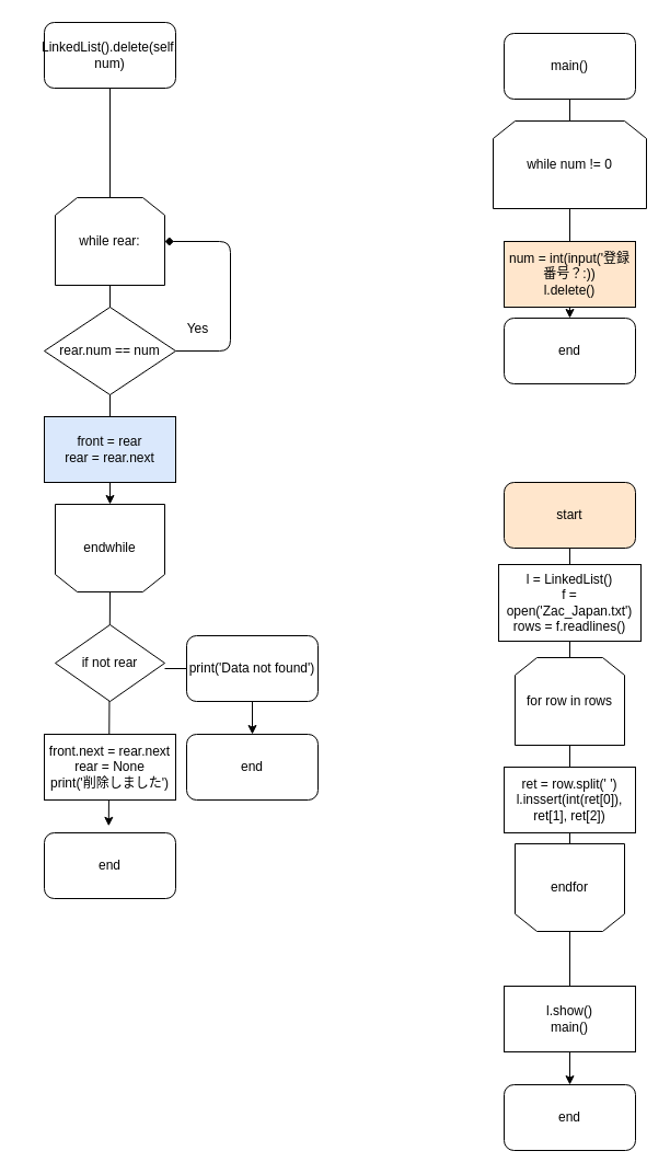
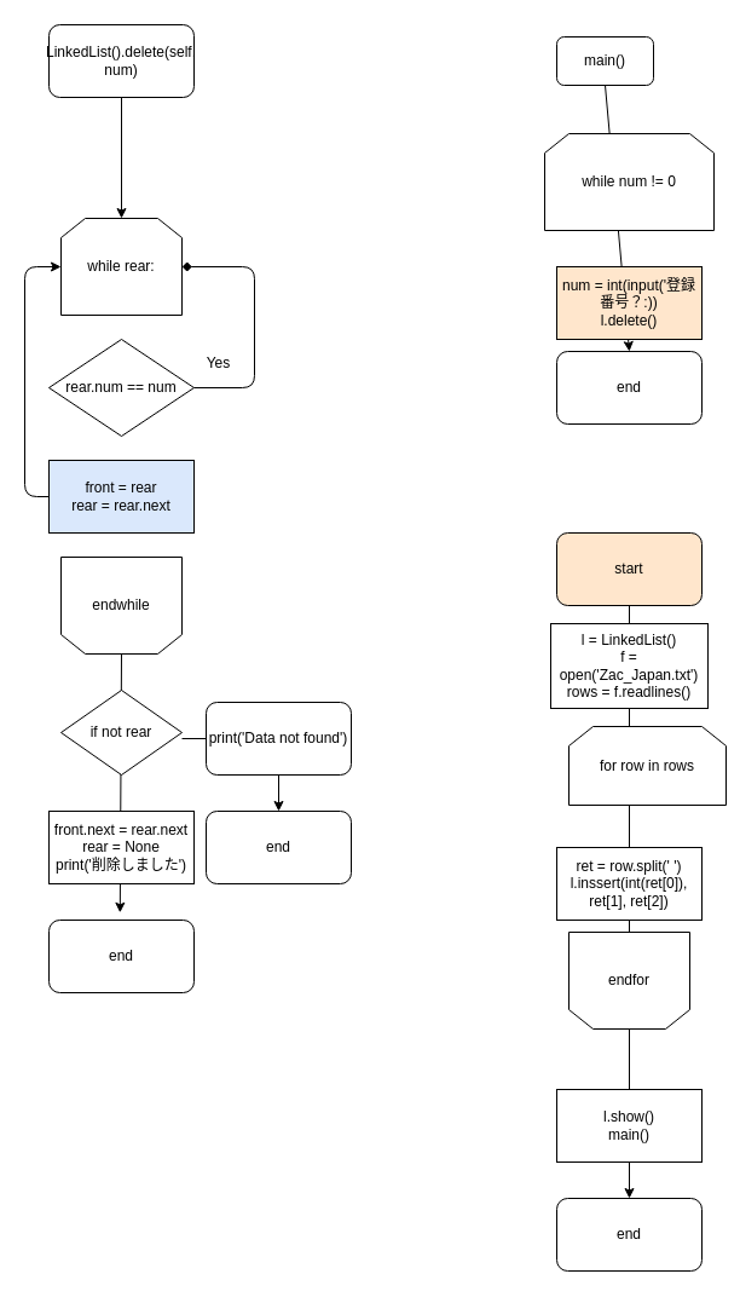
- <mxCell id="21" value="main()" style="rounded=1;whiteSpace=wrap;html=1;" parent="1" vertex="1"><mxGeometry x="460" y="30" width="120" height="60" as="geometry" /></mxCell>
+ <mxCell id="21" value="main()" style="rounded=1;whiteSpace=wrap;html=1;" parent="1" vertex="1"><mxGeometry x="460" y="30" width="80" height="40" as="geometry" /></mxCell>
- <mxCell id="7" value="" style="endArrow=classic;html=1;exitX=0.5;exitY=1;exitDx=0;exitDy=0;entryX=0.5;entryY=1;entryDx=0;entryDy=0;" parent="1" source="8" target="17" edge="1"><mxGeometry width="50" height="50" relative="1" as="geometry"><mxPoint x="240" y="130" as="sourcePoint" /><mxPoint x="290" y="80" as="targetPoint" /></mxGeometry></mxCell>
+ <mxCell id="7" value="" style="endArrow=classic;html=1;exitX=0.5;exitY=1;exitDx=0;exitDy=0;" parent="1" source="8" target="9" edge="1"><mxGeometry width="50" height="50" relative="1" as="geometry"><mxPoint x="240" y="130" as="sourcePoint" /><mxPoint x="290" y="80" as="targetPoint" /></mxGeometry></mxCell>
+ <mxCell id="20" value="" style="endArrow=classic;html=1;exitX=0;exitY=0.5;exitDx=0;exitDy=0;entryX=0;entryY=0.5;entryDx=0;entryDy=0;" parent="1" source="11" target="9" edge="1"><mxGeometry width="50" height="50" relative="1" as="geometry"><mxPoint x="250" y="430" as="sourcePoint" /><mxPoint x="300" y="380" as="targetPoint" /><Array as="points"><mxPoint x="20" y="410" /><mxPoint x="20" y="220" /></Array></mxGeometry></mxCell>
- <mxCell id="27" value="for row in rows" style="shape=loopLimit;whiteSpace=wrap;html=1;" vertex="1" parent="1"><mxGeometry x="470" y="600" width="100" height="80" as="geometry" /></mxCell>
+ <mxCell id="27" value="for row in rows" style="shape=loopLimit;whiteSpace=wrap;html=1;" vertex="1" parent="1"><mxGeometry x="470" y="600" width="130" height="65" as="geometry" /></mxCell>
